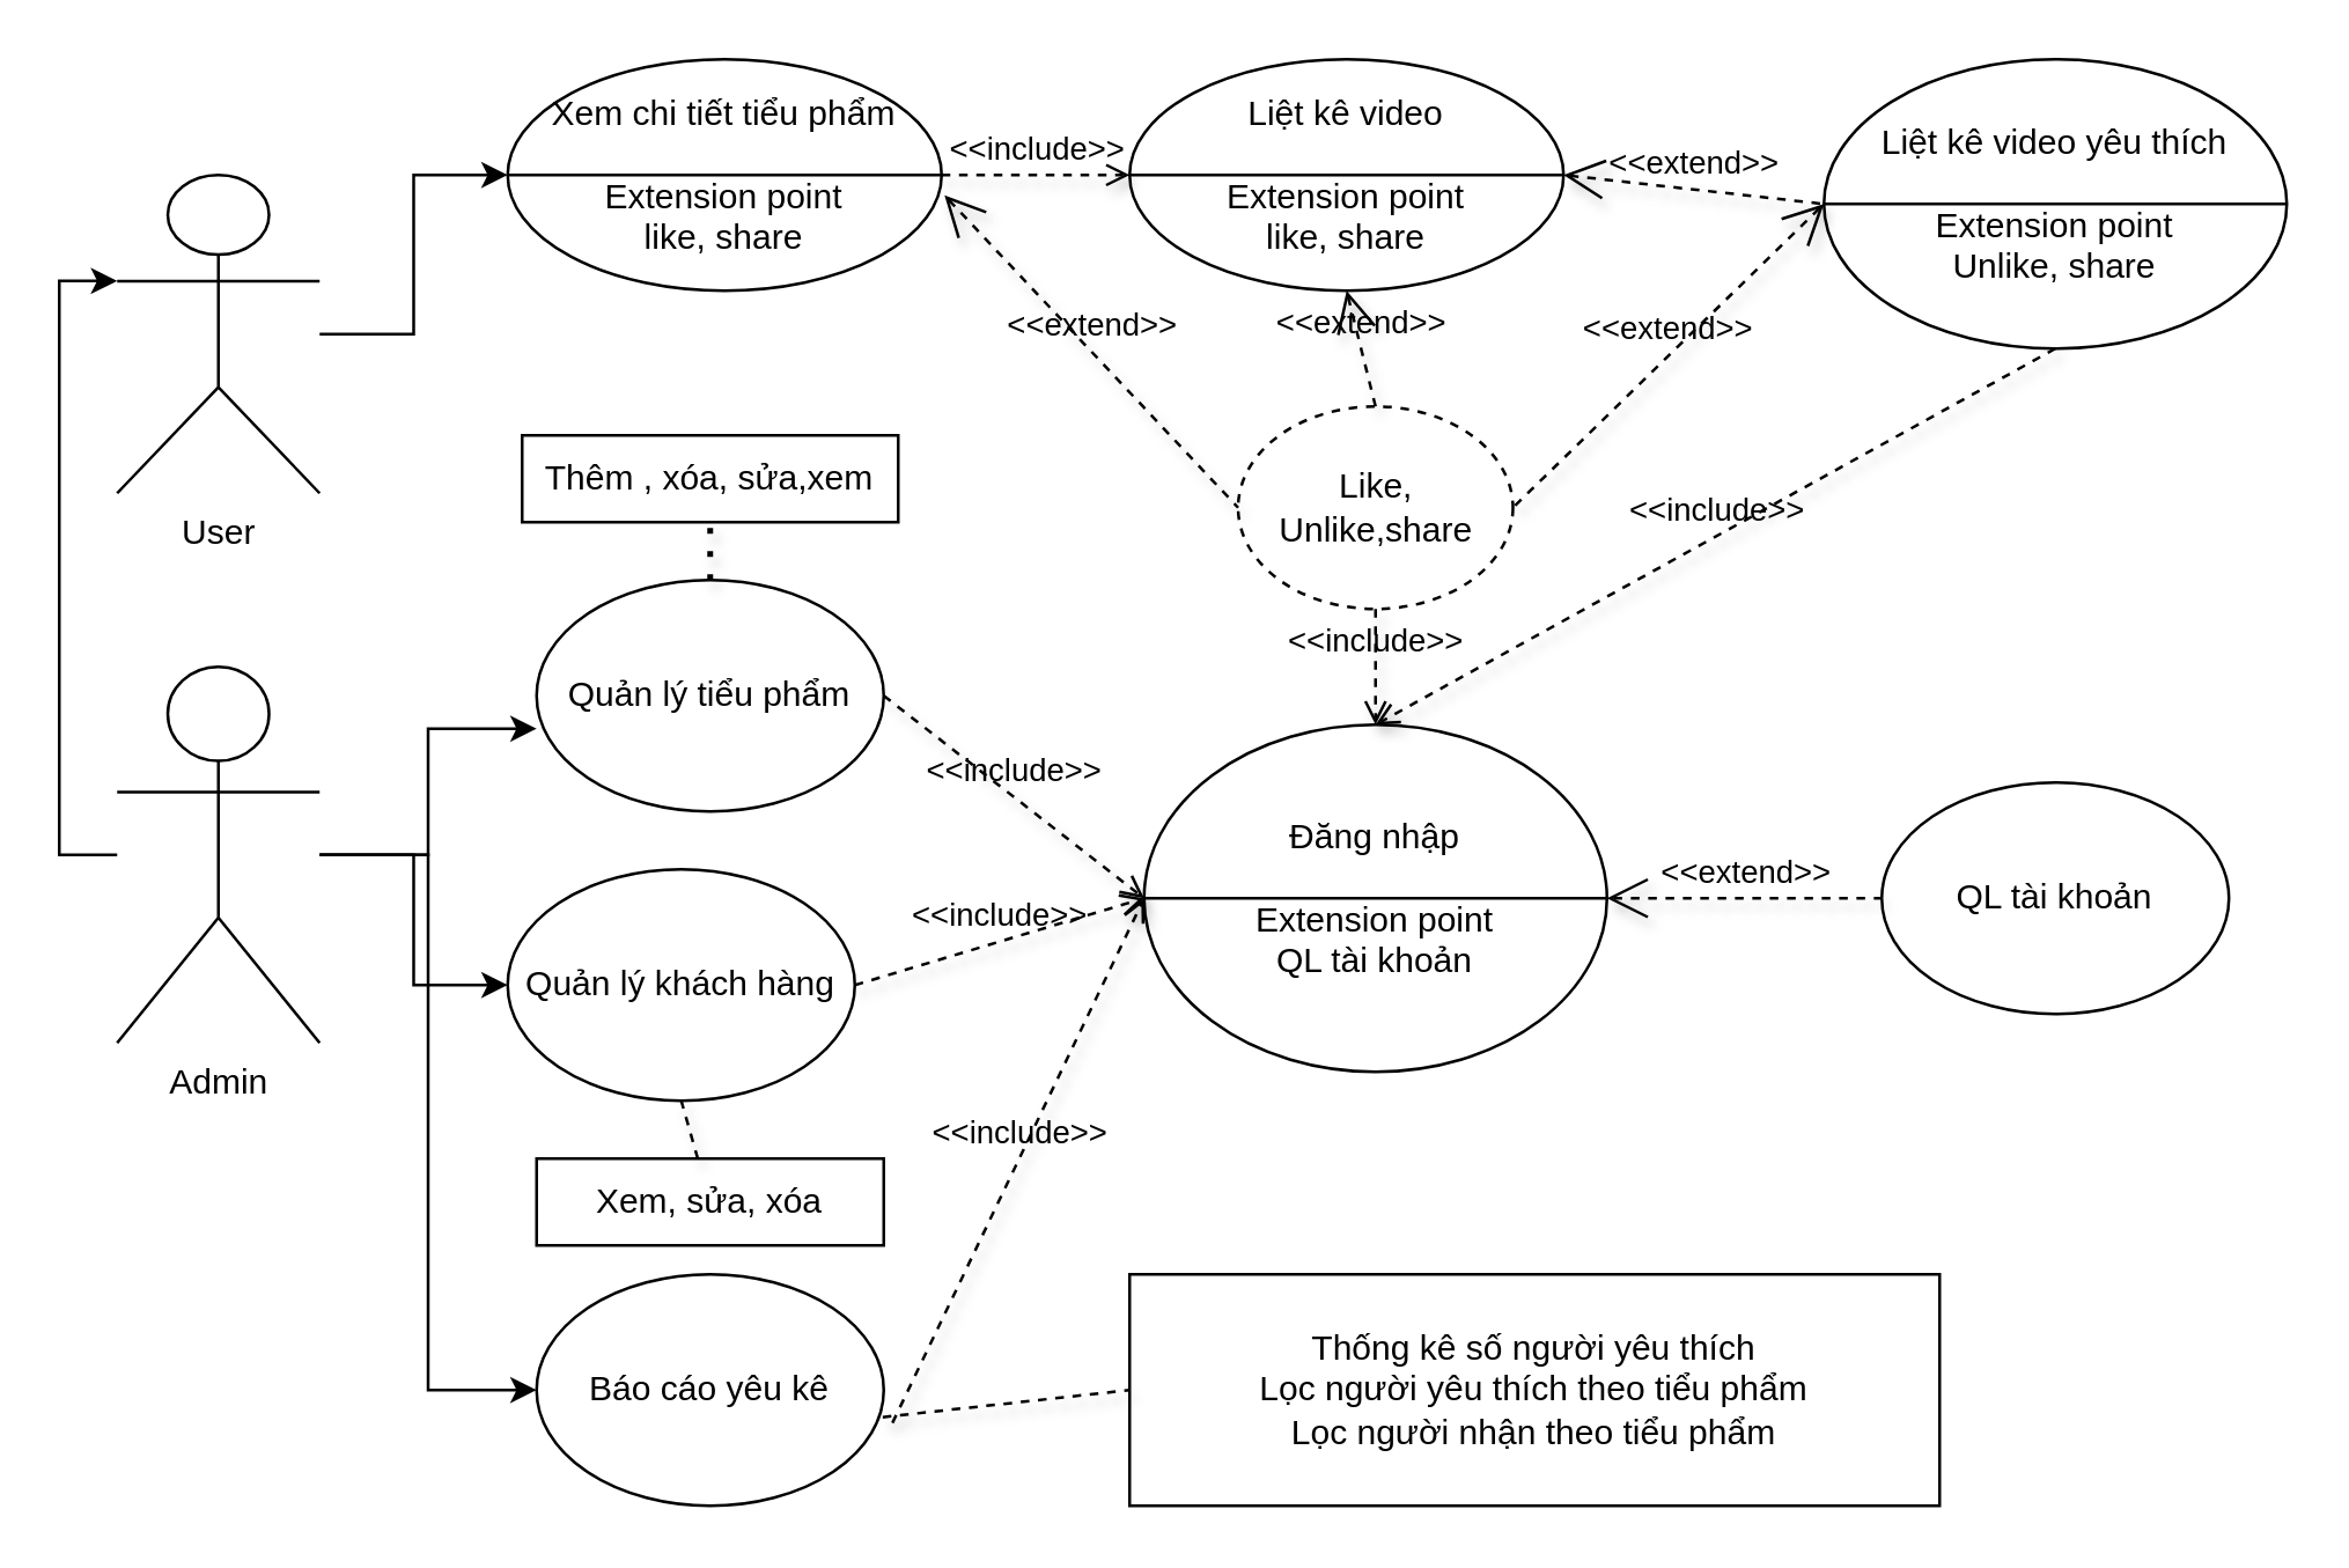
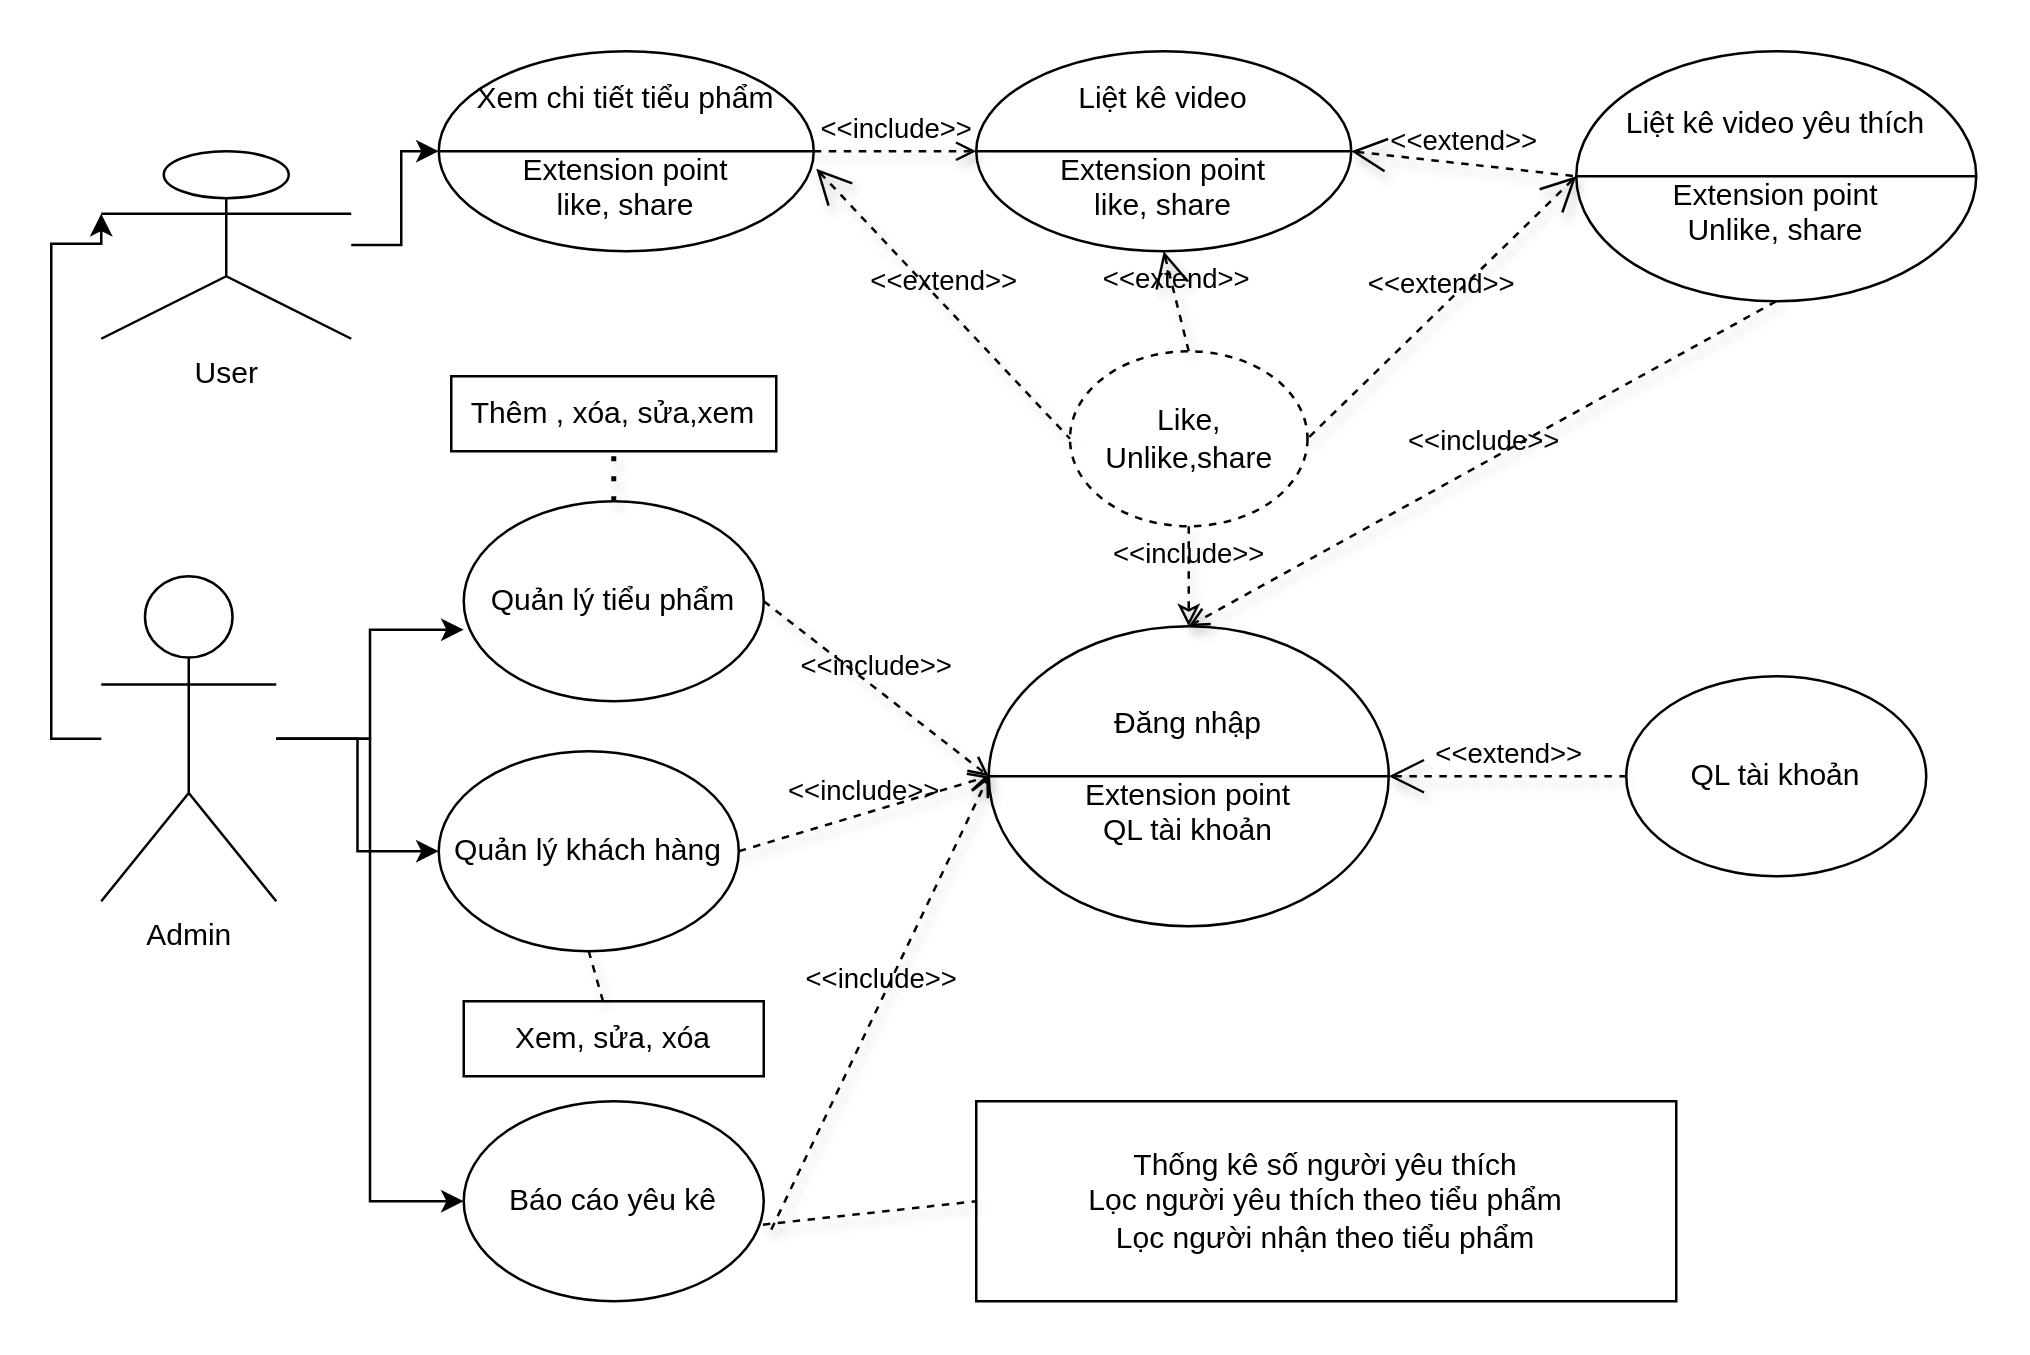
- <mxCell id="3" value="User&lt;br&gt;" style="shape=umlActor;verticalLabelPosition=bottom;verticalAlign=top;html=1;outlineConnect=0;" vertex="1" parent="1"><mxGeometry x="40" y="60" width="70" height="110" as="geometry" /></mxCell>
+ <mxCell id="3" value="User&lt;br&gt;" style="shape=umlActor;verticalLabelPosition=bottom;verticalAlign=top;html=1;outlineConnect=0;" vertex="1" parent="1"><mxGeometry x="40" y="60" width="100" height="75" as="geometry" /></mxCell>
- <mxCell id="28" value="&amp;lt;&amp;lt;include&amp;gt;&amp;gt;" style="html=1;verticalAlign=bottom;labelBackgroundColor=none;endArrow=open;endFill=0;dashed=1;rounded=0;shadow=1;exitX=0.5;exitY=1;exitDx=0;exitDy=0;entryX=0.5;entryY=0;entryDx=0;entryDy=0;" edge="1" parent="1" source="23" target="12"><mxGeometry width="160" relative="1" as="geometry"><mxPoint x="335" y="270" as="sourcePoint" /><mxPoint x="425" y="340" as="targetPoint" /></mxGeometry></mxCell>
+ <mxCell id="28" value="&amp;lt;&amp;lt;include&amp;gt;&amp;gt;" style="html=1;verticalAlign=bottom;labelBackgroundColor=none;endArrow=classic;endFill=0;dashed=1;rounded=0;shadow=1;exitX=0.5;exitY=1;exitDx=0;exitDy=0;entryX=0.5;entryY=0;entryDx=0;entryDy=0;" edge="1" parent="1" source="23" target="12"><mxGeometry width="160" relative="1" as="geometry"><mxPoint x="335" y="270" as="sourcePoint" /><mxPoint x="425" y="340" as="targetPoint" /></mxGeometry></mxCell>
